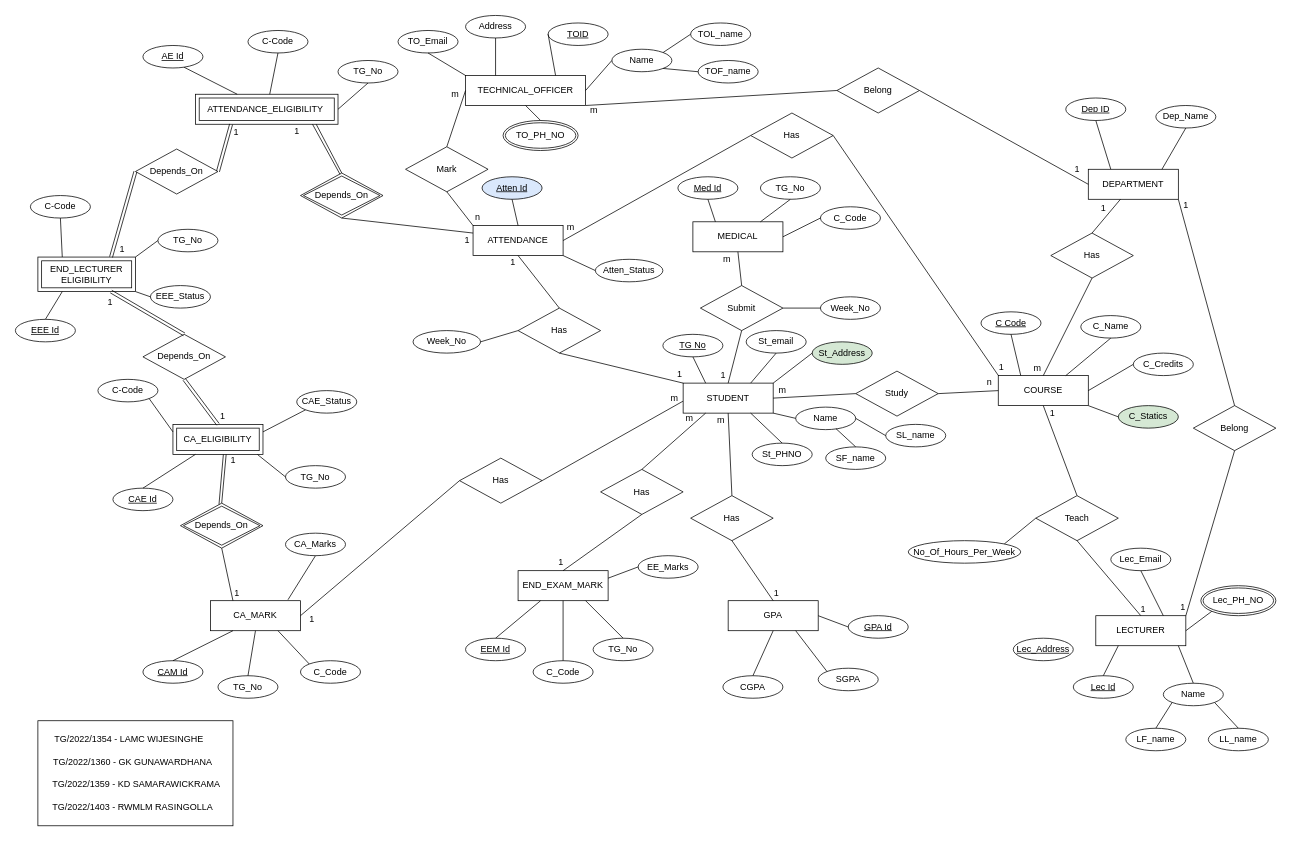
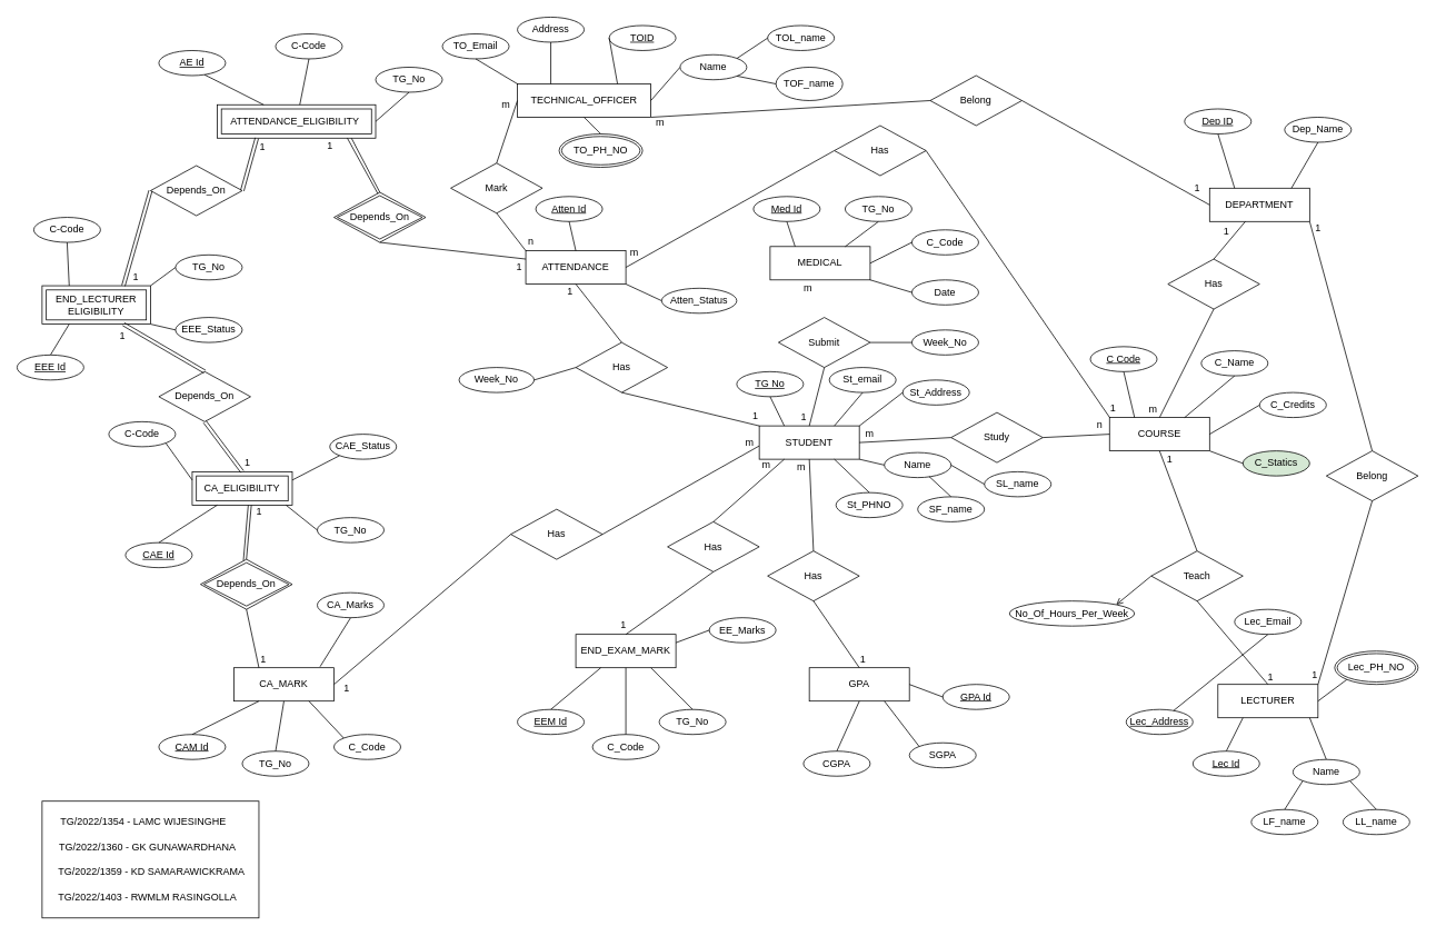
- <mxCell id="139" value="TOF_name" style="ellipse;whiteSpace=wrap;html=1;align=center;" vertex="1" parent="1"><mxGeometry x="930" y="80" width="80" height="30" as="geometry" /></mxCell>
+ <mxCell id="139" value="TOF_name" style="ellipse;whiteSpace=wrap;html=1;align=center;" vertex="1" parent="1"><mxGeometry x="930" y="80" width="80" height="40" as="geometry" /></mxCell>
- <mxCell id="86" value="Atten Id" style="ellipse;whiteSpace=wrap;html=1;align=center;fontStyle=4;fillColor=#dae8fc;" vertex="1" parent="1"><mxGeometry x="642" y="235" width="80" height="30" as="geometry" /></mxCell>
+ <mxCell id="86" value="Atten Id" style="ellipse;whiteSpace=wrap;html=1;align=center;fontStyle=4;" vertex="1" parent="1"><mxGeometry x="642" y="235" width="80" height="30" as="geometry" /></mxCell>
+ <mxCell id="26" value="" style="endArrow=none;html=1;rounded=0;entryX=0;entryY=0.5;entryDx=0;entryDy=0;exitX=1;exitY=1;exitDx=0;exitDy=0;" edge="1" parent="1" source="3" target="25"><mxGeometry relative="1" as="geometry"><mxPoint x="500" y="265" as="sourcePoint" /><mxPoint x="552" y="226" as="targetPoint" /></mxGeometry></mxCell>
+ <mxCell id="25" value="Date" style="ellipse;whiteSpace=wrap;html=1;align=center;" vertex="1" parent="1"><mxGeometry x="1093" y="335" width="80" height="30" as="geometry" /></mxCell>
- <mxCell id="18" value="" style="endArrow=none;html=1;rounded=0;exitX=0.5;exitY=1;exitDx=0;exitDy=0;entryX=0.5;entryY=0;entryDx=0;entryDy=0;" edge="1" parent="1" source="3" target="17"><mxGeometry relative="1" as="geometry"><mxPoint x="380" y="440" as="sourcePoint" /><mxPoint x="540" y="440" as="targetPoint" /></mxGeometry></mxCell>
- <mxCell id="148" value="EEE_Status" style="ellipse;whiteSpace=wrap;html=1;align=center;" vertex="1" parent="1"><mxGeometry x="200" y="380" width="80" height="30" as="geometry" /></mxCell>
+ <mxCell id="148" value="EEE_Status" style="ellipse;whiteSpace=wrap;html=1;align=center;" vertex="1" parent="1"><mxGeometry x="210" y="380" width="80" height="30" as="geometry" /></mxCell>
- <mxCell id="176" value="St_Address" style="ellipse;whiteSpace=wrap;html=1;align=center;fillColor=#d5e8d4;" vertex="1" parent="1"><mxGeometry x="1082" y="455" width="80" height="30" as="geometry" /></mxCell>
+ <mxCell id="176" value="St_Address" style="ellipse;whiteSpace=wrap;html=1;align=center;" vertex="1" parent="1"><mxGeometry x="1082" y="455" width="80" height="30" as="geometry" /></mxCell>
- <mxCell id="60" value="" style="endArrow=none;html=1;rounded=0;exitX=0;exitY=0.5;exitDx=0;exitDy=0;entryX=1;entryY=0;entryDx=0;entryDy=0;" edge="1" parent="1" source="48" target="59"><mxGeometry relative="1" as="geometry"><mxPoint x="1330" y="700" as="sourcePoint" /><mxPoint x="1270" y="740" as="targetPoint" /></mxGeometry></mxCell>
+ <mxCell id="60" value="" style="endArrow=open;html=1;rounded=0;exitX=0;exitY=0.5;exitDx=0;exitDy=0;entryX=1;entryY=0;entryDx=0;entryDy=0;" edge="1" parent="1" source="48" target="59"><mxGeometry relative="1" as="geometry"><mxPoint x="1330" y="700" as="sourcePoint" /><mxPoint x="1270" y="740" as="targetPoint" /></mxGeometry></mxCell>
- <mxCell id="167" value="" style="endArrow=none;html=1;rounded=0;exitX=0.5;exitY=1;exitDx=0;exitDy=0;entryX=0.75;entryY=0;entryDx=0;entryDy=0;" edge="1" parent="1" source="166" target="5"><mxGeometry relative="1" as="geometry"><mxPoint x="1590" y="760" as="sourcePoint" /><mxPoint x="1540" y="800" as="targetPoint" /></mxGeometry></mxCell>
+ <mxCell id="167" value="" style="endArrow=none;html=1;rounded=0;exitX=0.5;exitY=1;exitDx=0;exitDy=0;" edge="1" parent="1" source="166" target="164"><mxGeometry relative="1" as="geometry"><mxPoint x="1590" y="760" as="sourcePoint" /><mxPoint x="1540" y="800" as="targetPoint" /></mxGeometry></mxCell>
